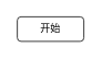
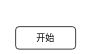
- <mxCell id="2" value="开始" style="rounded=1;whiteSpace=wrap;html=1;" vertex="1" parent="1"><mxGeometry x="20" y="20" width="80" height="30" as="geometry" /></mxCell>
+ <mxCell id="2" value="开始" style="rounded=1;whiteSpace=wrap;html=1;" vertex="1" parent="1"><mxGeometry x="20" y="35" width="80" height="30" as="geometry" /></mxCell>
